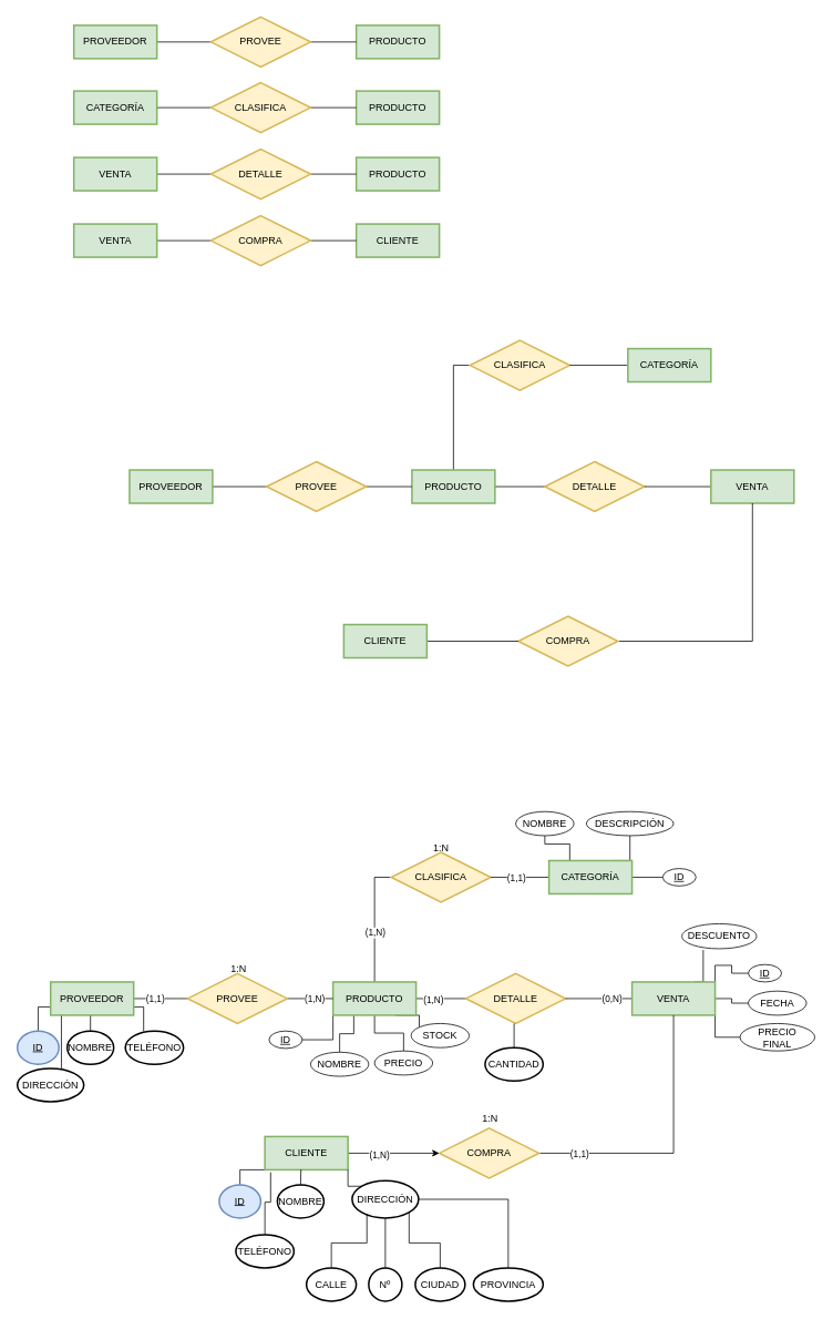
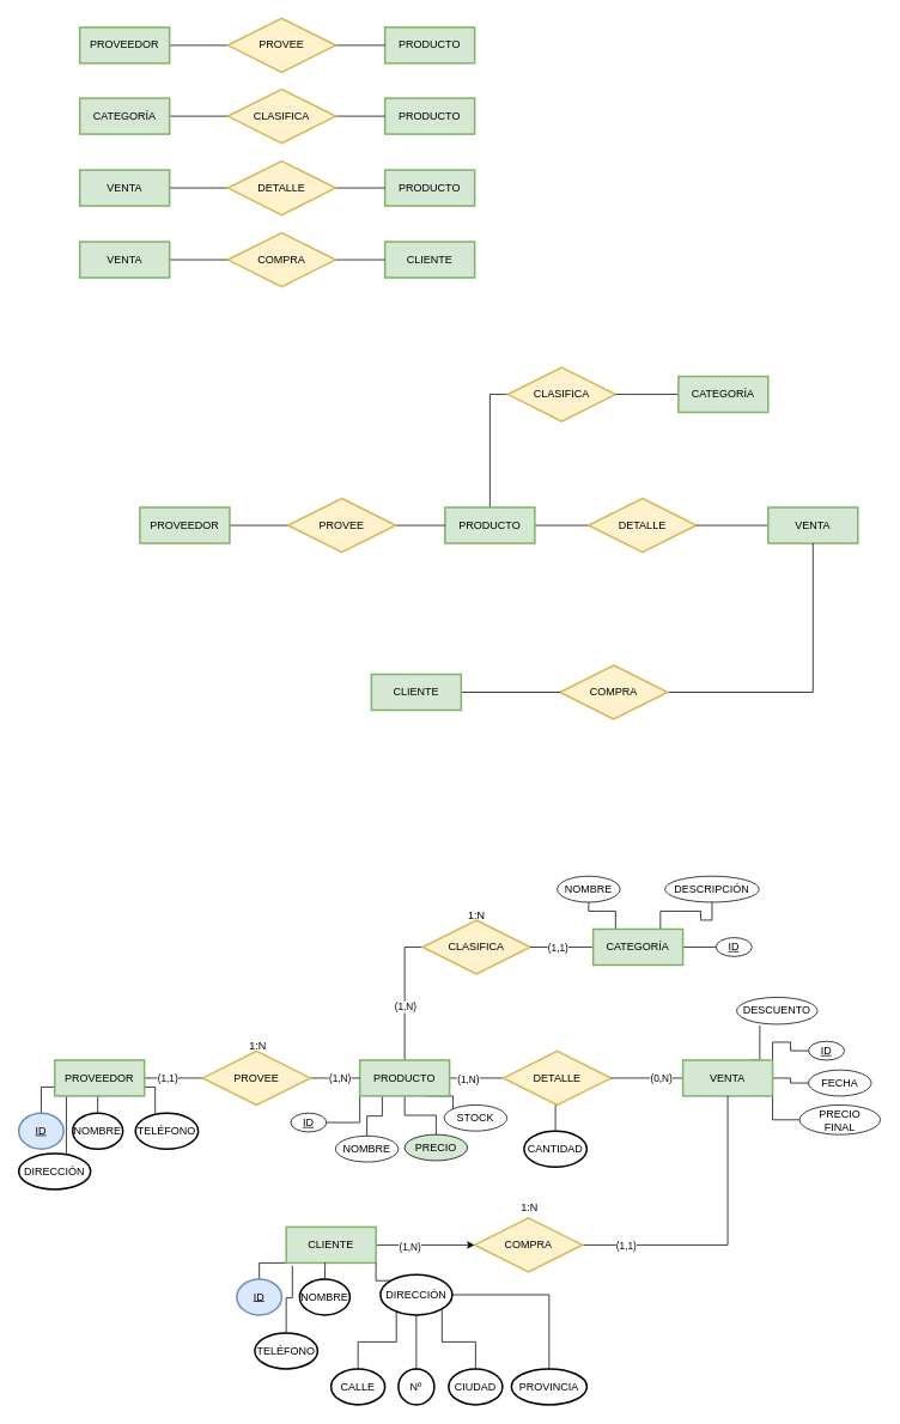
- <mxCell id="78" value="DESCRIPCIÓN" style="ellipse;whiteSpace=wrap;html=1;align=center;" vertex="1" parent="1"><mxGeometry x="705" y="976" width="105" height="29" as="geometry" /></mxCell>
+ <mxCell id="78" value="DESCRIPCIÓN" style="ellipse;whiteSpace=wrap;html=1;align=center;" vertex="1" parent="1"><mxGeometry x="740" y="976" width="105" height="29" as="geometry" /></mxCell>
- <mxCell id="74" value="PRECIO" style="ellipse;whiteSpace=wrap;html=1;align=center;" vertex="1" parent="1"><mxGeometry x="450" y="1264" width="70" height="29" as="geometry" /></mxCell>
+ <mxCell id="74" value="PRECIO" style="ellipse;whiteSpace=wrap;html=1;align=center;fillColor=#d5e8d4;" vertex="1" parent="1"><mxGeometry x="450" y="1264" width="70" height="29" as="geometry" /></mxCell>
